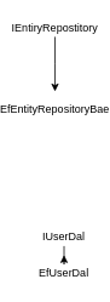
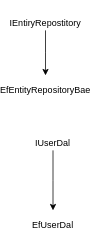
- <mxCell id="6" value="IUserDal" style="text;html=1;strokeColor=none;fillColor=none;align=center;verticalAlign=middle;whiteSpace=wrap;rounded=0;" vertex="1" parent="1"><mxGeometry x="30" y="250" width="40" height="20" as="geometry" /></mxCell>
+ <mxCell id="6" value="IUserDal" style="text;html=1;strokeColor=none;fillColor=none;align=center;verticalAlign=middle;whiteSpace=wrap;rounded=0;" vertex="1" parent="1"><mxGeometry x="30" y="180" width="40" height="20" as="geometry" /></mxCell>
